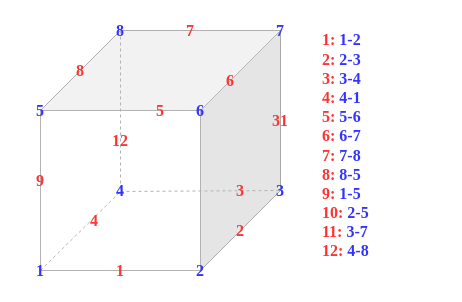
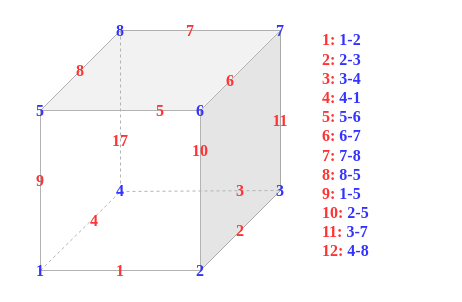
- <mxCell id="24" value="31" style="text;html=1;strokeColor=none;fillColor=none;align=center;verticalAlign=middle;whiteSpace=wrap;rounded=0;fontStyle=1;fontFamily=Verdana;fontSize=16;fontColor=#FF3333;" vertex="1" parent="1"><mxGeometry x="260" y="110" width="40" height="20" as="geometry" /></mxCell>
+ <mxCell id="24" value="11" style="text;html=1;strokeColor=none;fillColor=none;align=center;verticalAlign=middle;whiteSpace=wrap;rounded=0;fontStyle=1;fontFamily=Verdana;fontSize=16;fontColor=#FF3333;" vertex="1" parent="1"><mxGeometry x="260" y="110" width="40" height="20" as="geometry" /></mxCell>
- <mxCell id="25" value="12" style="text;html=1;strokeColor=none;fillColor=none;align=center;verticalAlign=middle;whiteSpace=wrap;rounded=0;fontStyle=1;fontFamily=Verdana;fontSize=16;fontColor=#FF3333;" vertex="1" parent="1"><mxGeometry x="100" y="130" width="40" height="20" as="geometry" /></mxCell>
+ <mxCell id="25" value="17" style="text;html=1;strokeColor=none;fillColor=none;align=center;verticalAlign=middle;whiteSpace=wrap;rounded=0;fontStyle=1;fontFamily=Verdana;fontSize=16;fontColor=#FF3333;" vertex="1" parent="1"><mxGeometry x="100" y="130" width="40" height="20" as="geometry" /></mxCell>
+ <mxCell id="23" value="10" style="text;html=1;strokeColor=none;fillColor=none;align=center;verticalAlign=middle;whiteSpace=wrap;rounded=0;fontStyle=1;fontFamily=Verdana;fontSize=16;fontColor=#FF3333;" vertex="1" parent="1"><mxGeometry x="180" y="140" width="40" height="20" as="geometry" /></mxCell>
